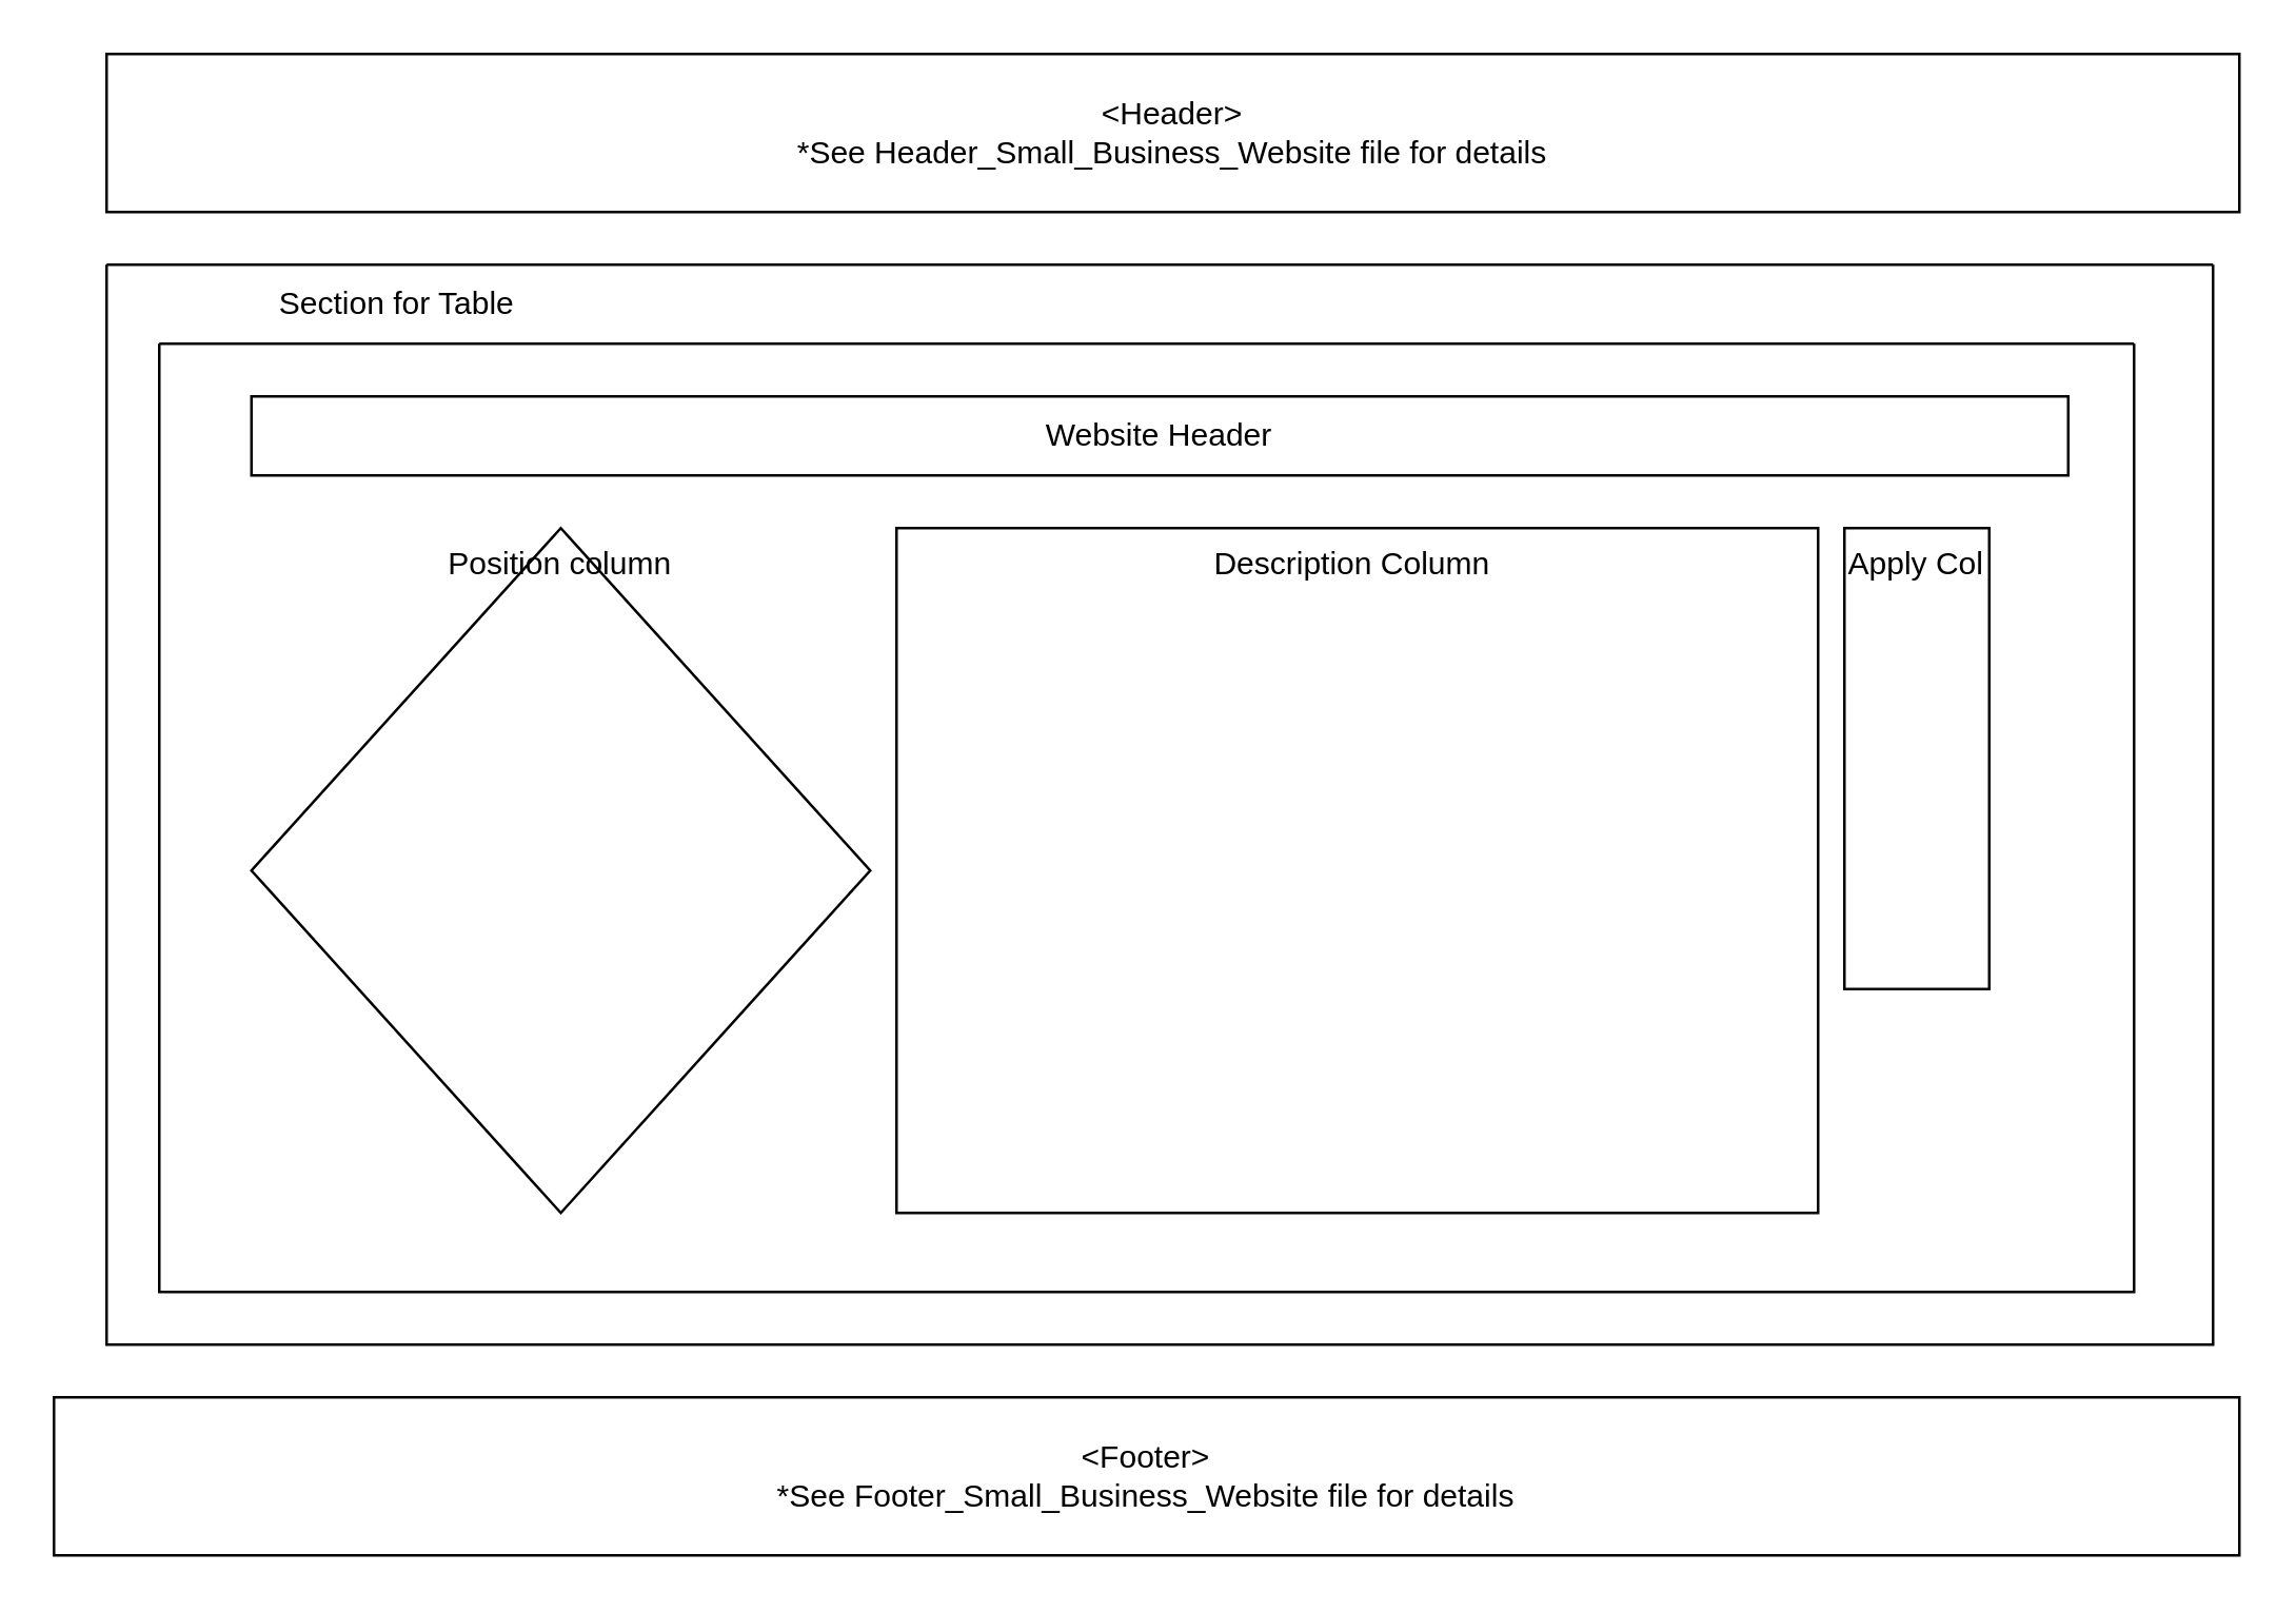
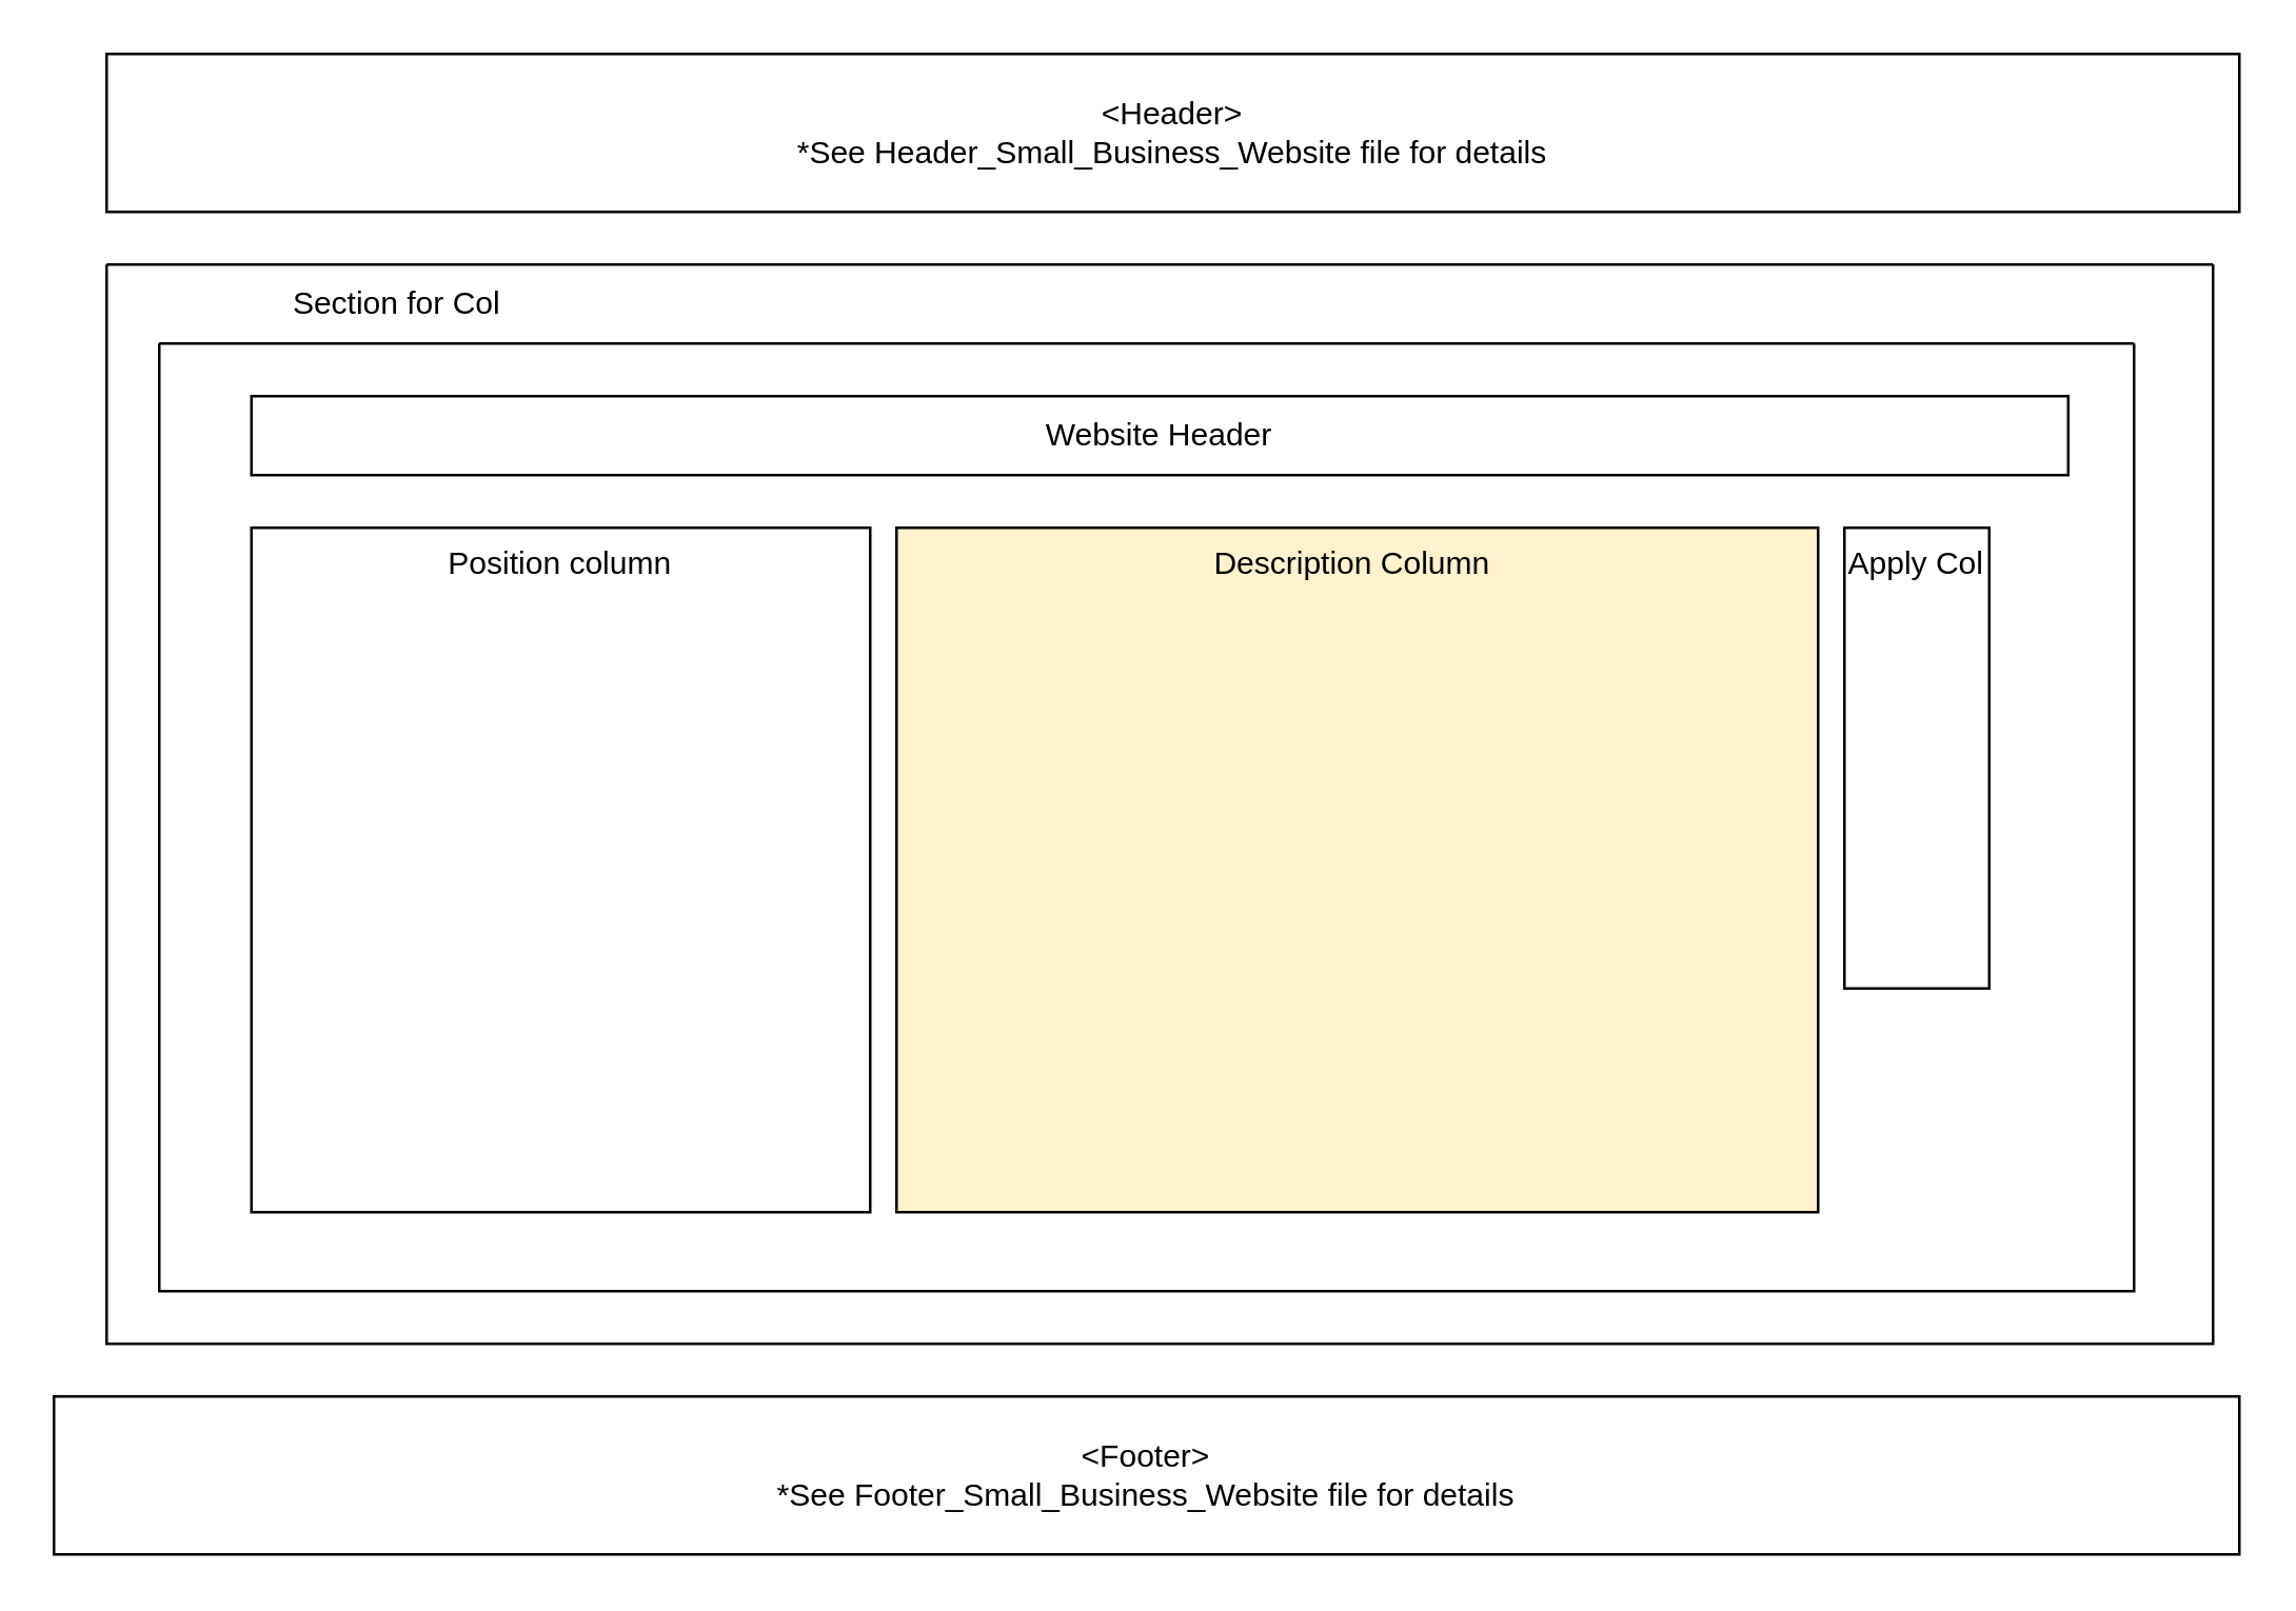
- <mxCell id="5" value="Section for Table" style="text;html=1;align=center;verticalAlign=middle;resizable=0;points=[];autosize=1;strokeColor=none;fillColor=none;" vertex="1" parent="4"><mxGeometry x="55" width="110" height="30" as="geometry" /></mxCell>
+ <mxCell id="5" value="Section for Col" style="text;html=1;align=center;verticalAlign=middle;resizable=0;points=[];autosize=1;strokeColor=none;fillColor=none;" vertex="1" parent="4"><mxGeometry x="55" width="110" height="30" as="geometry" /></mxCell>
- <mxCell id="8" value="Position column" style="rhombus;whiteSpace=wrap;html=1;verticalAlign=top;" vertex="1" parent="6"><mxGeometry x="35" y="70" width="235" height="260" as="geometry" /></mxCell>
+ <mxCell id="8" value="Position column" style="rounded=0;whiteSpace=wrap;html=1;verticalAlign=top;" vertex="1" parent="6"><mxGeometry x="35" y="70" width="235" height="260" as="geometry" /></mxCell>
- <mxCell id="10" value="Description Column&amp;nbsp;" style="rounded=0;whiteSpace=wrap;html=1;verticalAlign=top;align=center;" vertex="1" parent="1"><mxGeometry x="340" y="200" width="350" height="260" as="geometry" /></mxCell>
+ <mxCell id="10" value="Description Column&amp;nbsp;" style="rounded=0;whiteSpace=wrap;html=1;verticalAlign=top;align=center;fillColor=#fff2cc;" vertex="1" parent="1"><mxGeometry x="340" y="200" width="350" height="260" as="geometry" /></mxCell>
